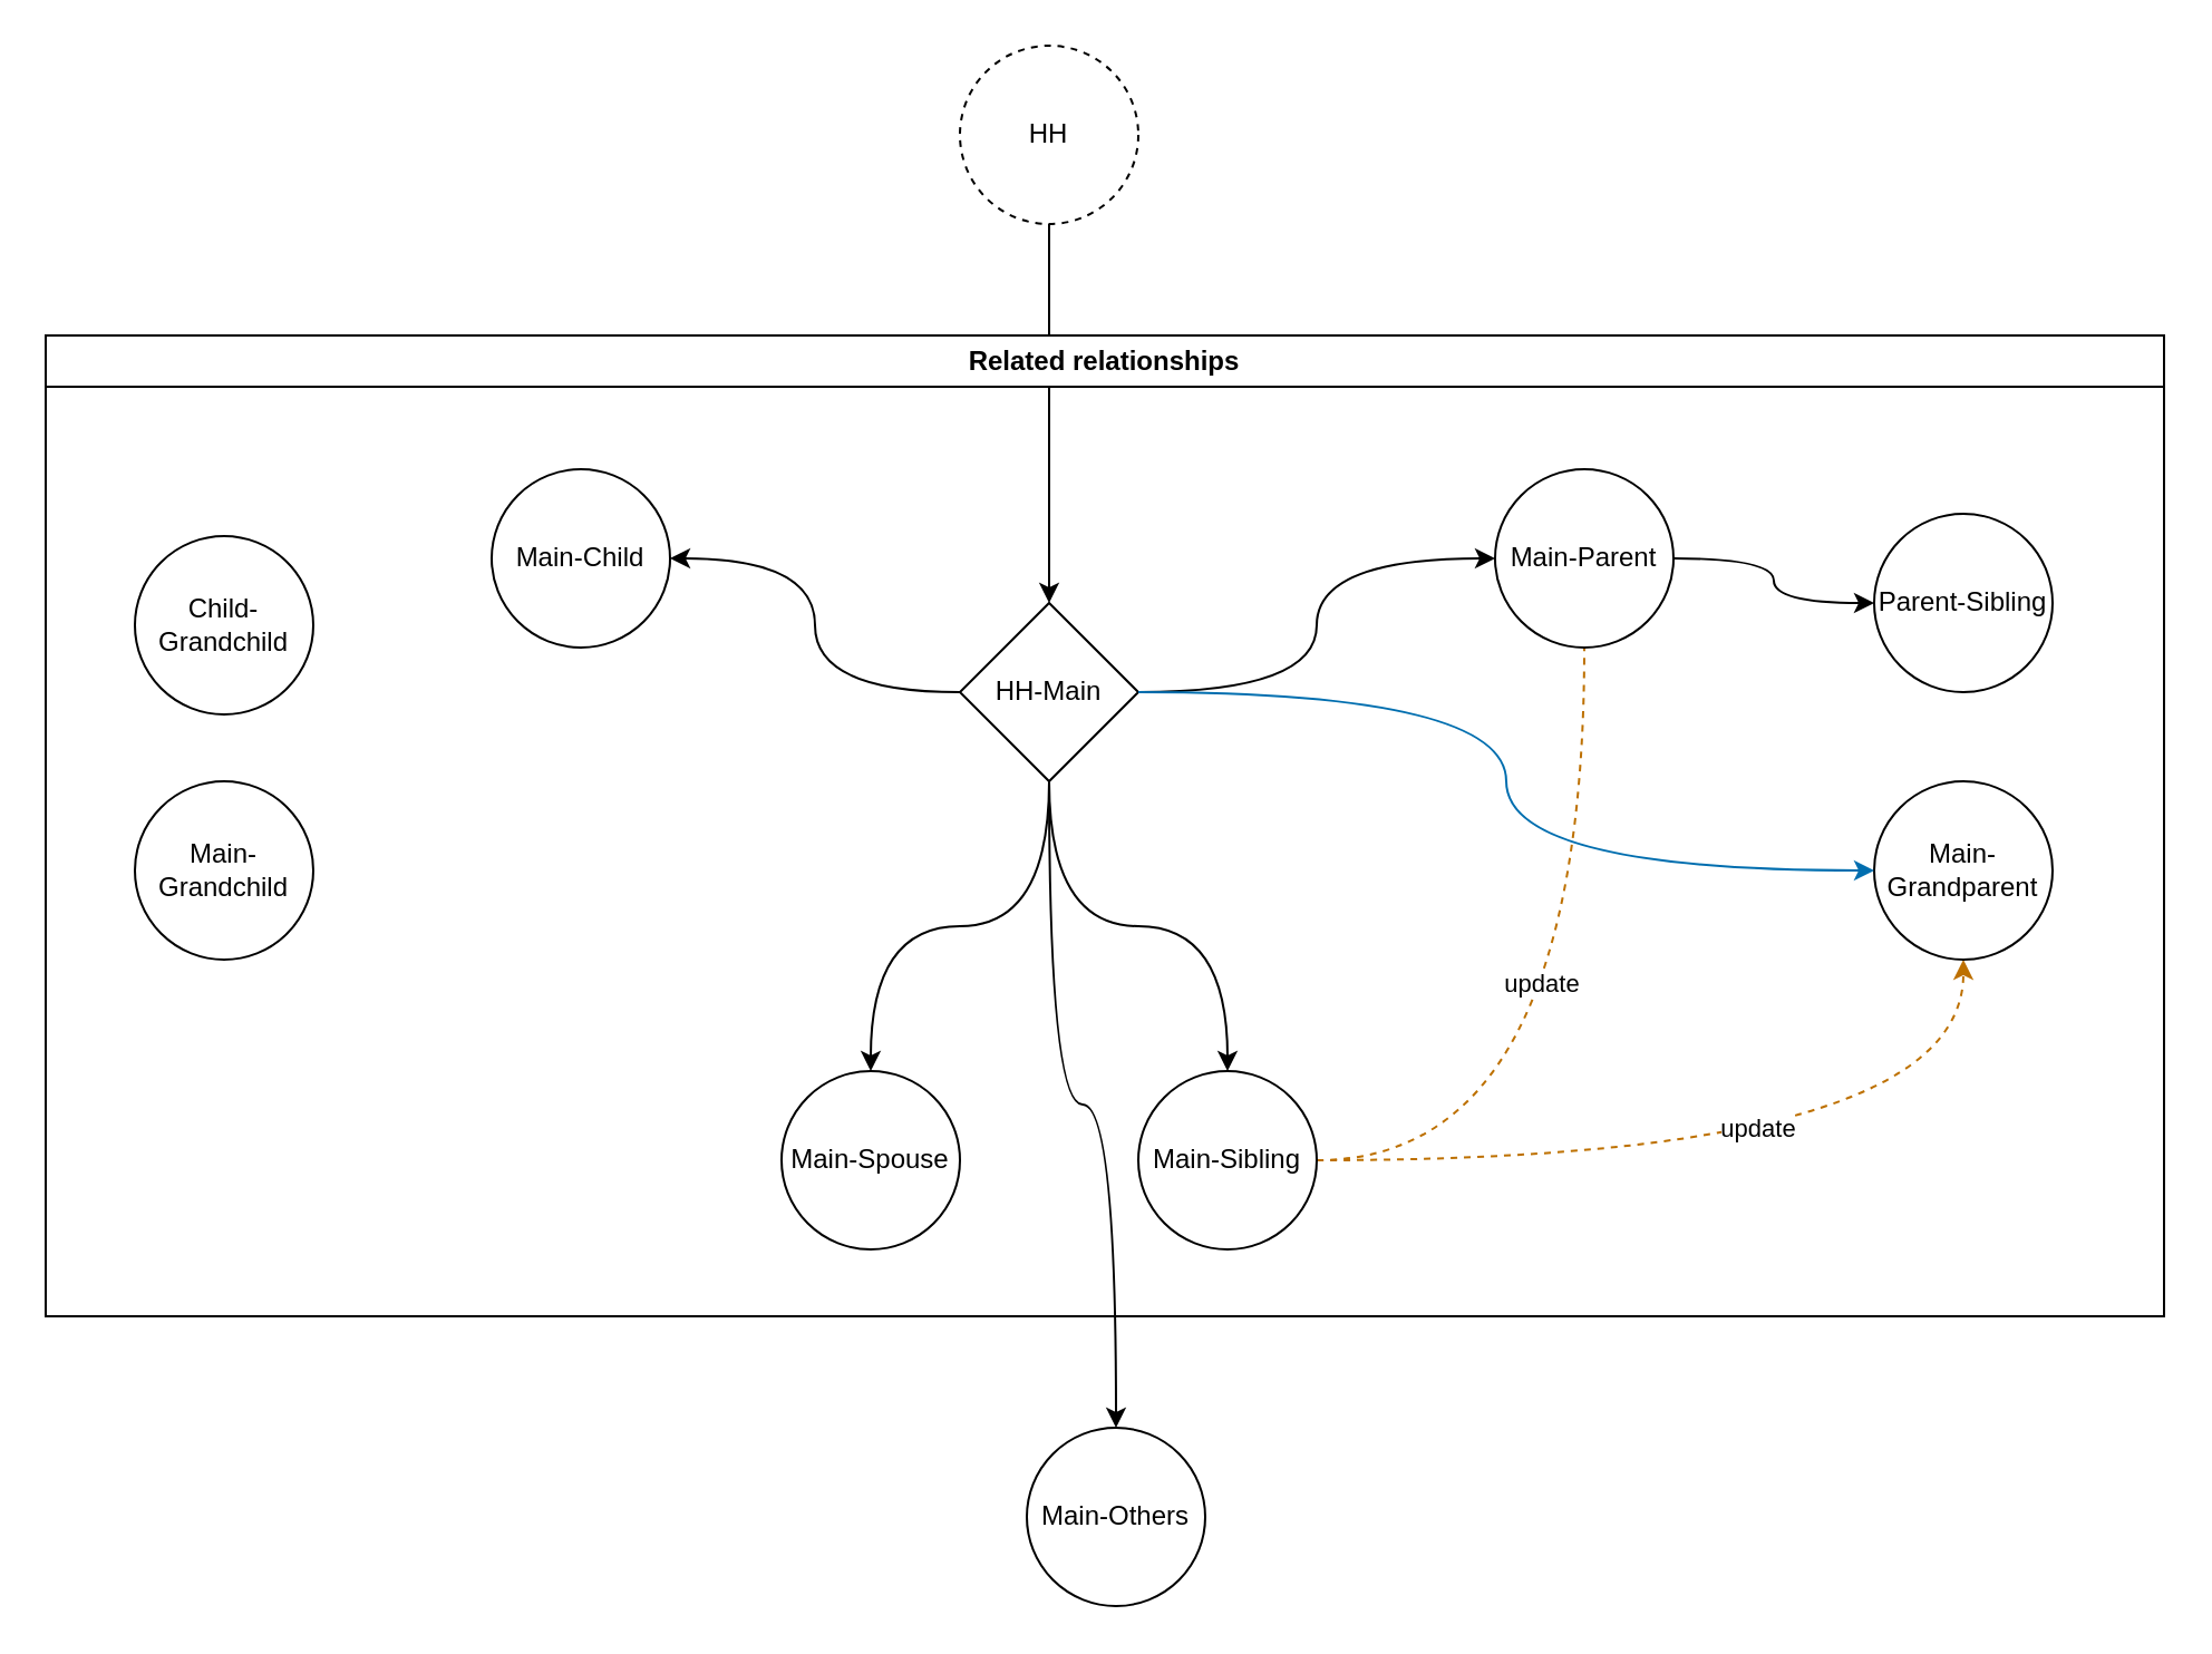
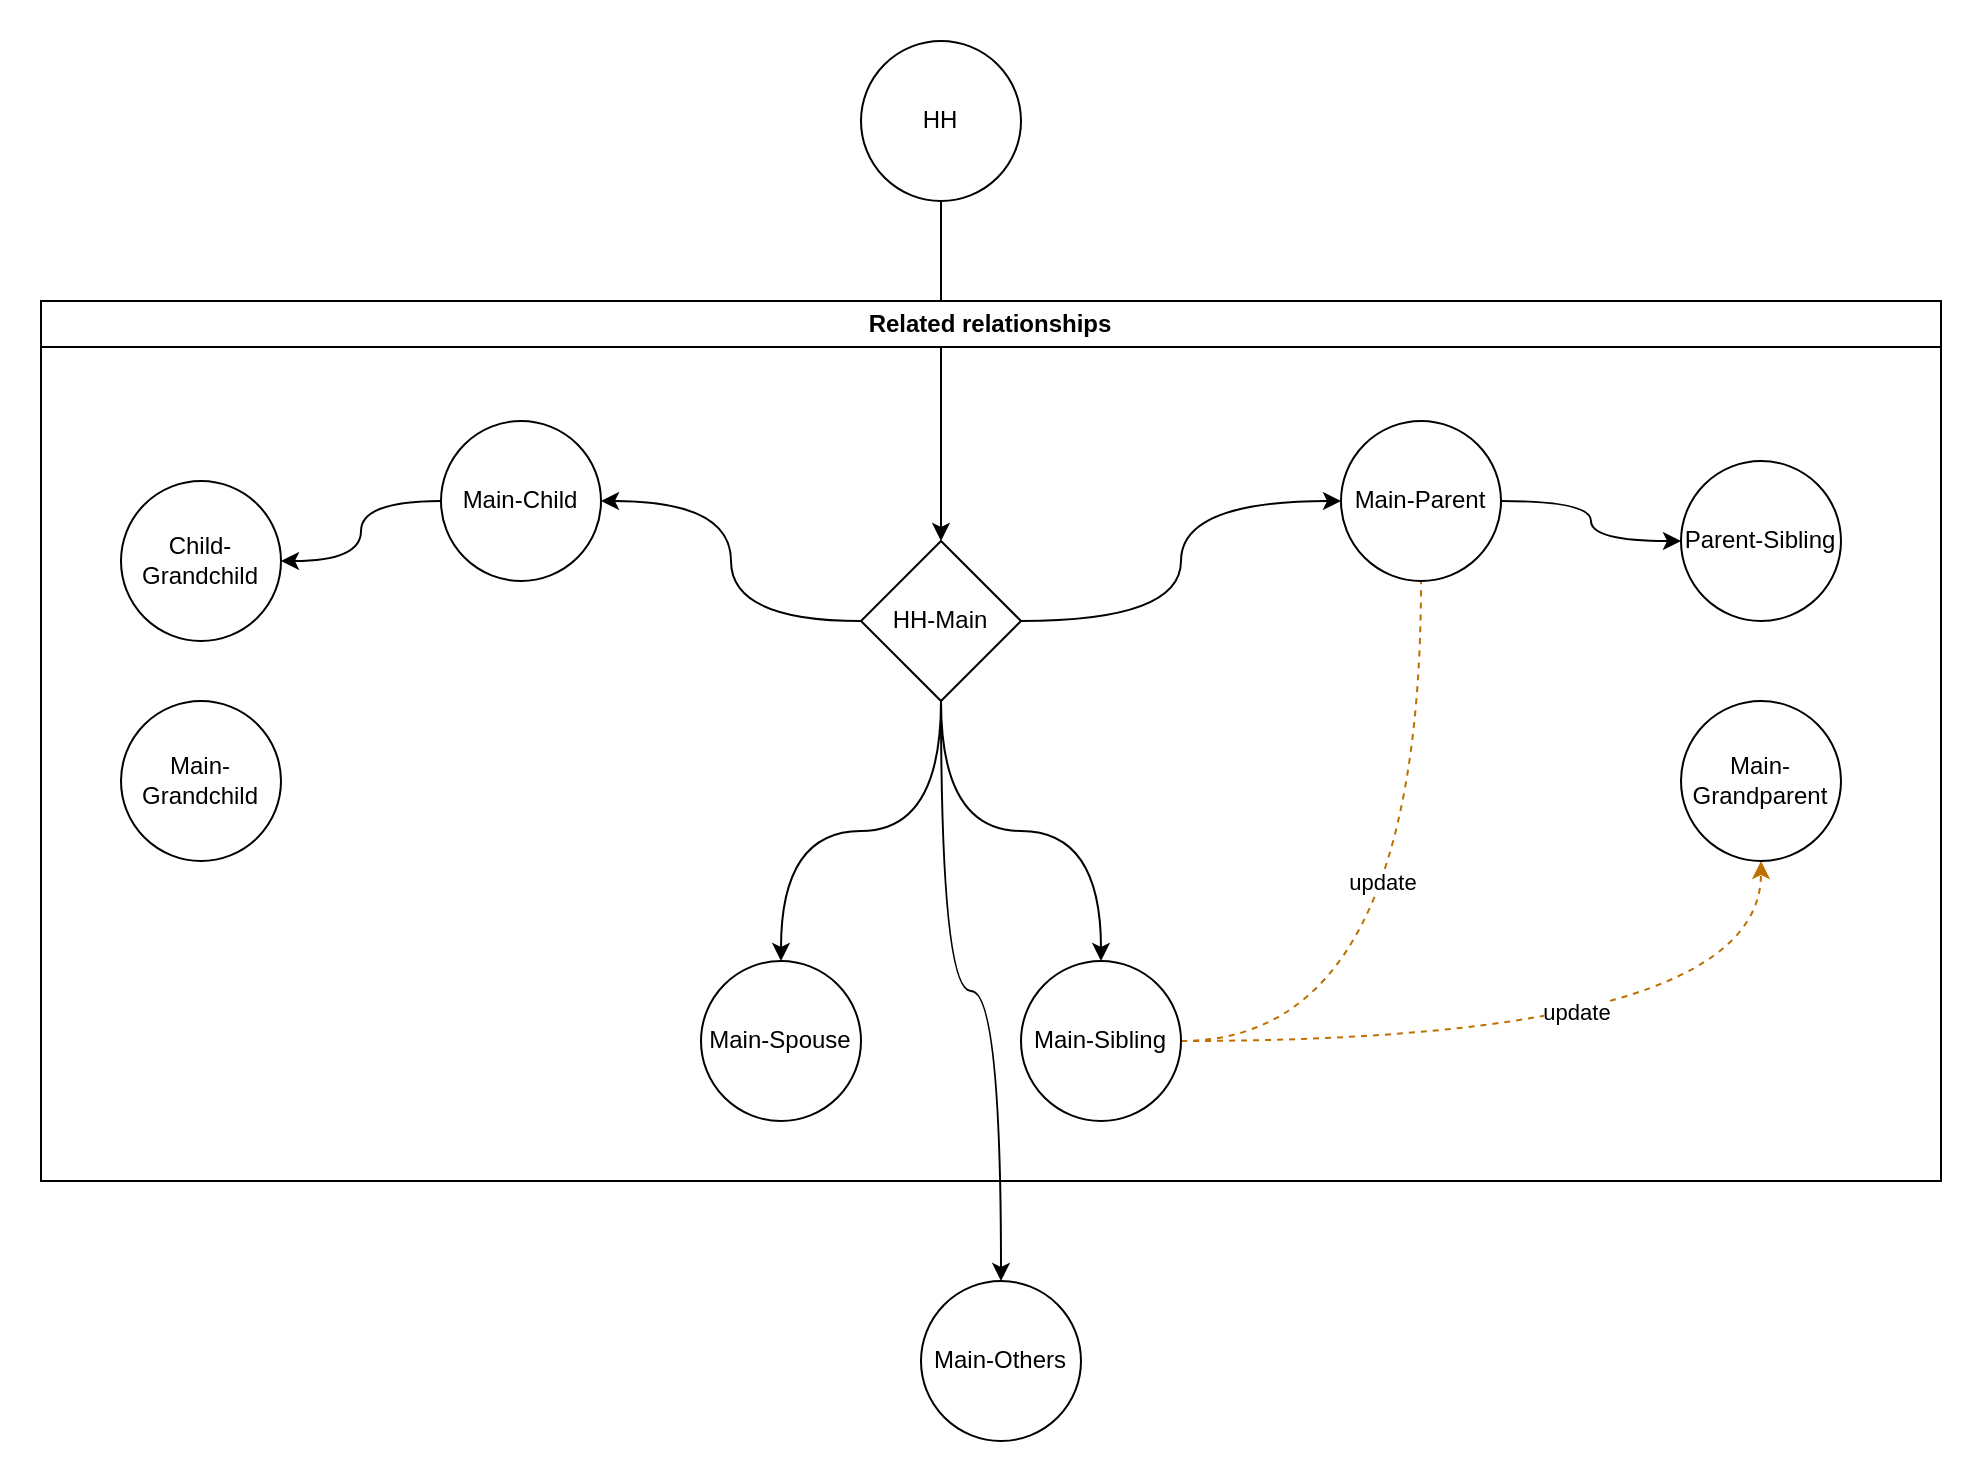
- <mxCell id="3" value="HH" style="ellipse;whiteSpace=wrap;html=1;aspect=fixed;dashed=1;" parent="1" vertex="1"><mxGeometry x="430" y="20" width="80" height="80" as="geometry" /></mxCell>
+ <mxCell id="3" value="HH" style="ellipse;whiteSpace=wrap;html=1;aspect=fixed;" parent="1" vertex="1"><mxGeometry x="430" y="20" width="80" height="80" as="geometry" /></mxCell>
+ <mxCell id="13" style="edgeStyle=orthogonalEdgeStyle;rounded=0;orthogonalLoop=1;jettySize=auto;html=1;curved=1;exitX=0;exitY=0.5;exitDx=0;exitDy=0;" parent="1" source="22" target="18" edge="1"><mxGeometry relative="1" as="geometry" /></mxCell>
- <mxCell id="26" style="edgeStyle=orthogonalEdgeStyle;rounded=0;orthogonalLoop=1;jettySize=auto;html=1;curved=1;fillColor=#1ba1e2;strokeColor=#006EAF;" edge="1" parent="1" source="21" target="16"><mxGeometry relative="1" as="geometry" /></mxCell>
